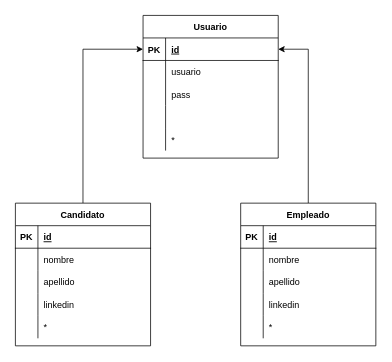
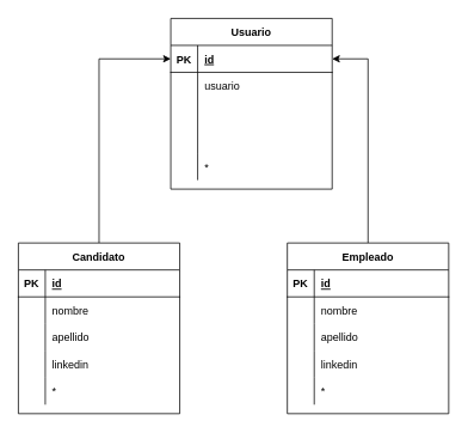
- <mxCell id="45" value="pass" style="shape=partialRectangle;connectable=0;fillColor=none;top=0;left=0;bottom=0;right=0;align=left;spacingLeft=6;overflow=hidden;" vertex="1" parent="43"><mxGeometry x="30" width="150" height="30" as="geometry"><mxRectangle width="150" height="30" as="alternateBounds" /></mxGeometry></mxCell>
